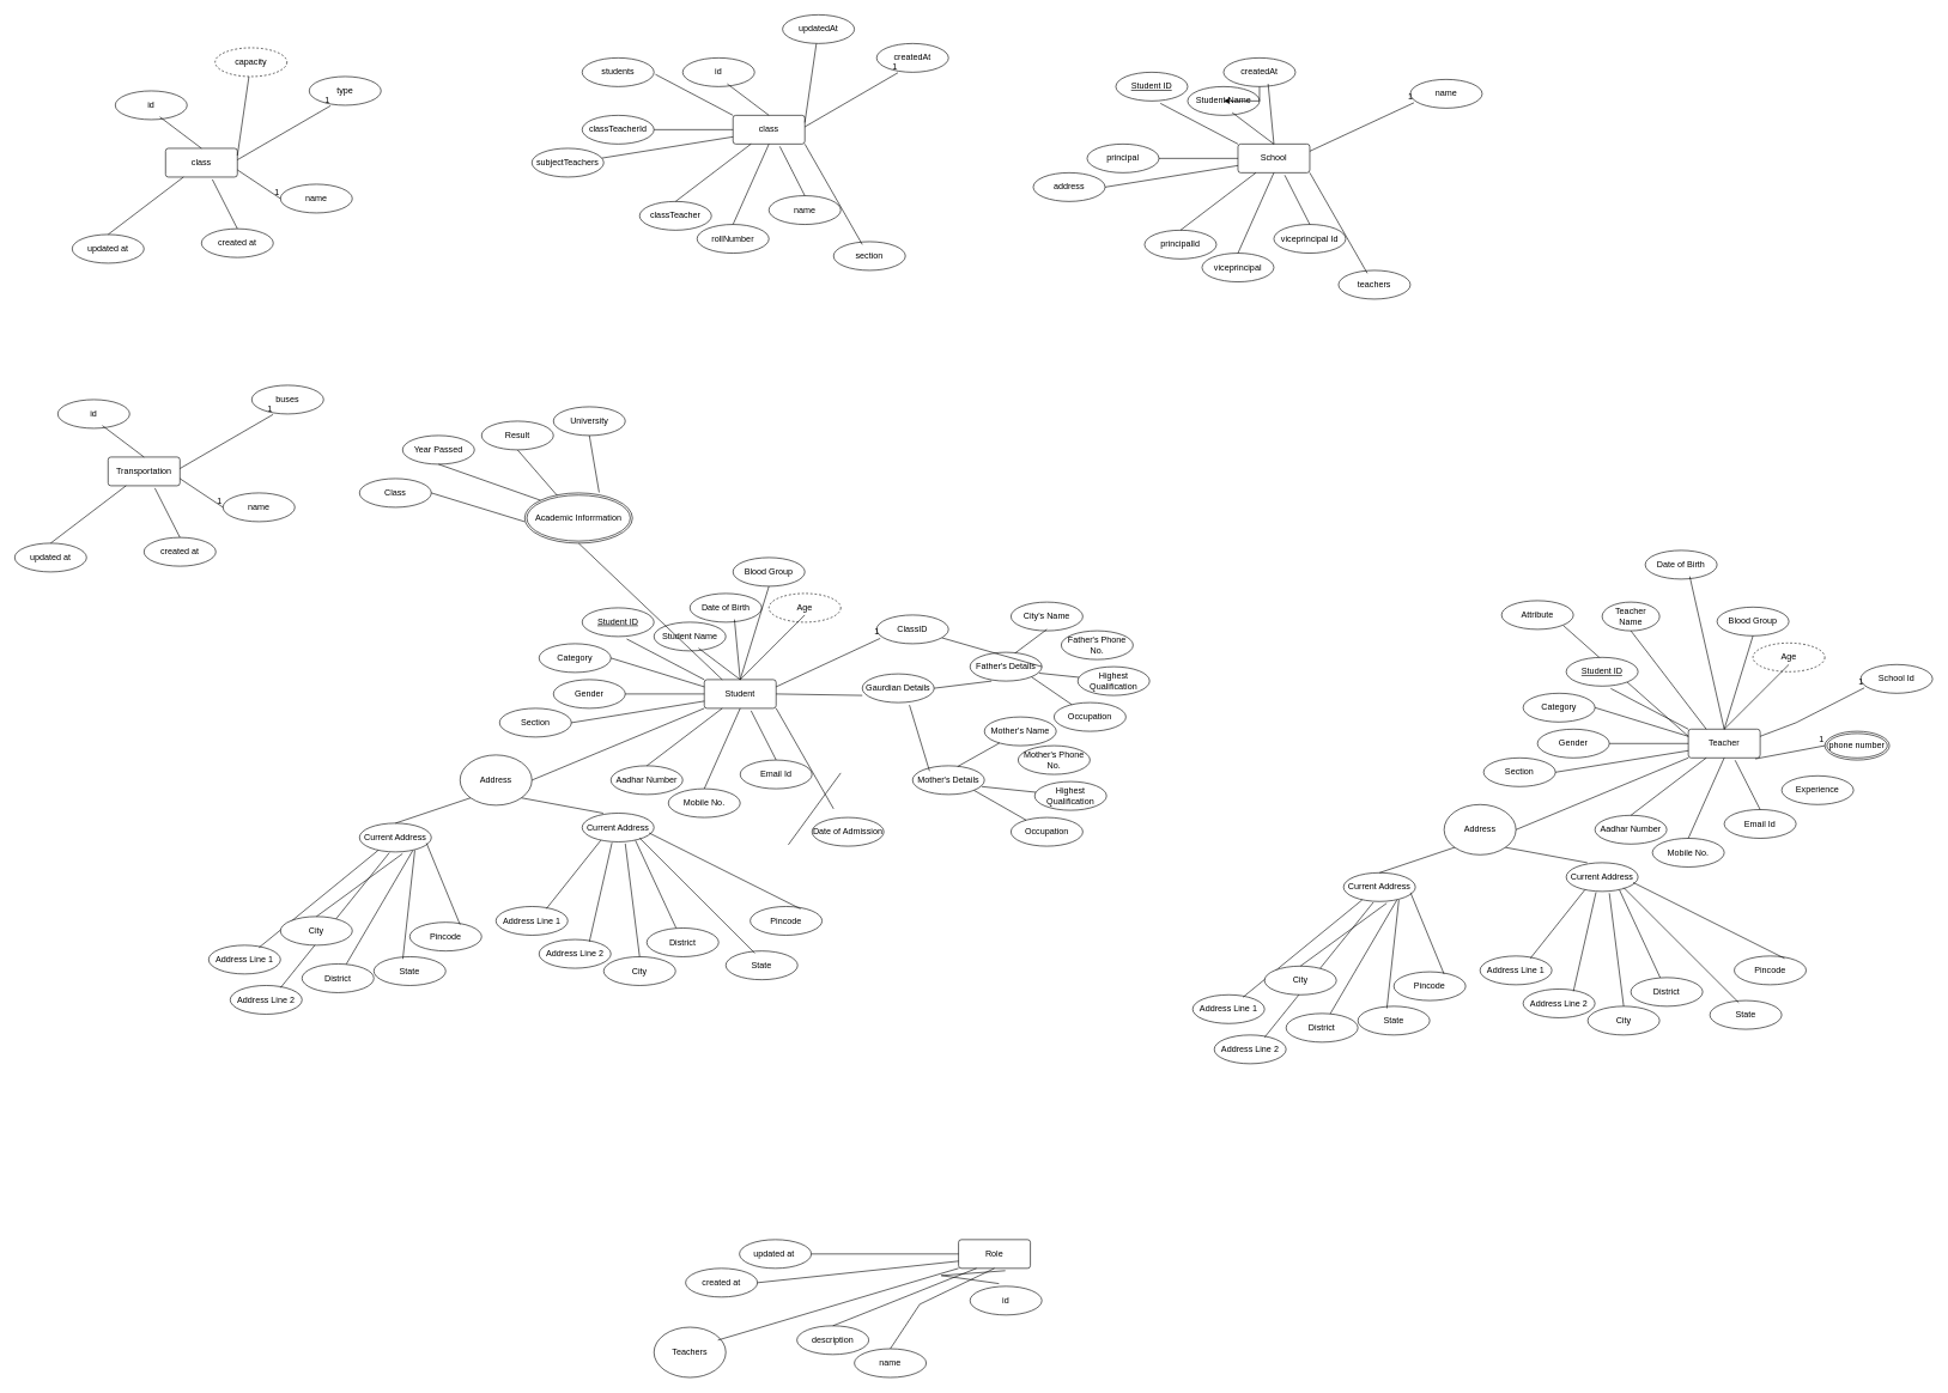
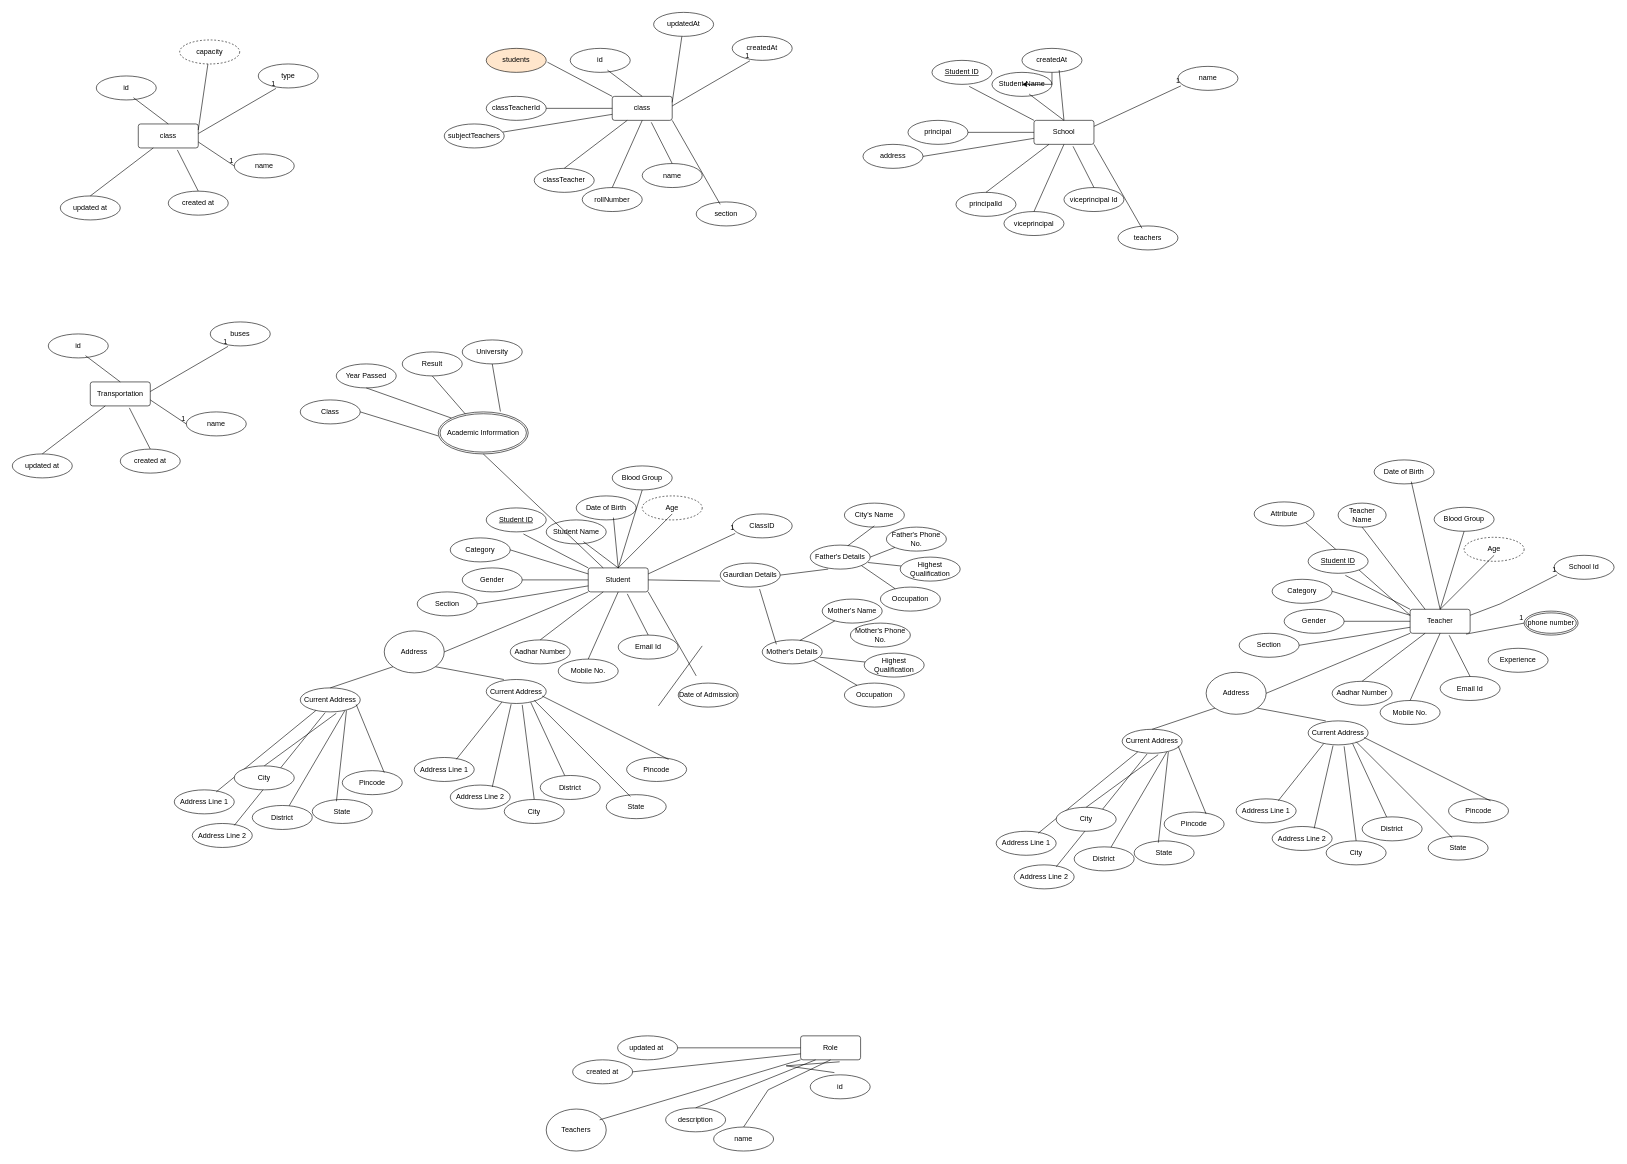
- <mxCell id="208" value="students" style="ellipse;whiteSpace=wrap;html=1;align=center;" vertex="1" parent="1"><mxGeometry x="810" y="80" width="100" height="40" as="geometry" /></mxCell>
+ <mxCell id="208" value="students" style="ellipse;whiteSpace=wrap;html=1;align=center;fillColor=#ffe6cc;" vertex="1" parent="1"><mxGeometry x="810" y="80" width="100" height="40" as="geometry" /></mxCell>
- <mxCell id="19" value="" style="endArrow=none;html=1;rounded=0;exitX=1;exitY=0.5;exitDx=0;exitDy=0;" parent="1" source="15" target="89" edge="1"><mxGeometry relative="1" as="geometry"><mxPoint x="1460" y="949" as="sourcePoint" /><mxPoint x="1377" y="1028" as="targetPoint" /></mxGeometry></mxCell>
+ <mxCell id="19" value="" style="endArrow=none;html=1;rounded=0;exitX=1;exitY=0.5;exitDx=0;exitDy=0;" parent="1" source="15" target="18" edge="1"><mxGeometry relative="1" as="geometry"><mxPoint x="1460" y="949" as="sourcePoint" /><mxPoint x="1377" y="1028" as="targetPoint" /></mxGeometry></mxCell>
